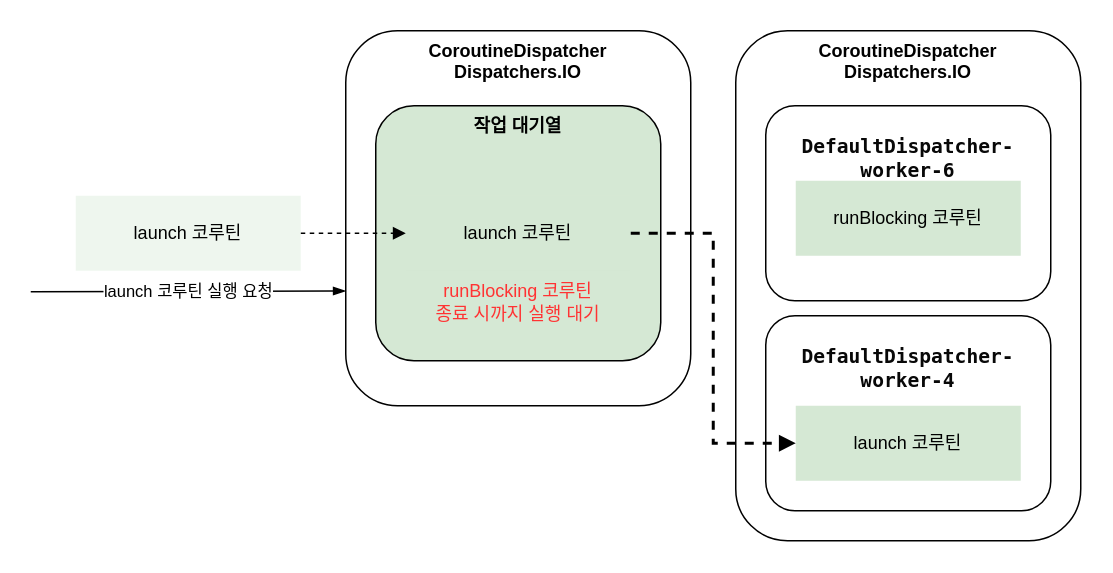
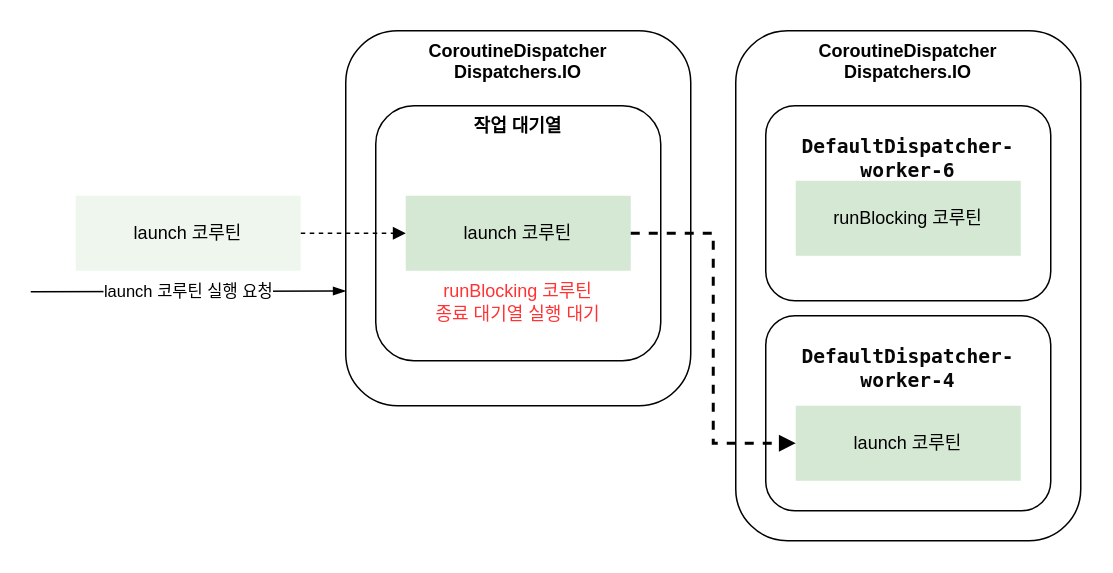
- <mxCell id="4" value="작업 대기열" style="rounded=1;whiteSpace=wrap;html=1;fontStyle=1;verticalAlign=top;fillColor=#d5e8d4;" vertex="1" parent="1"><mxGeometry x="250" y="70" width="190" height="170" as="geometry" /></mxCell>
+ <mxCell id="4" value="작업 대기열" style="rounded=1;whiteSpace=wrap;html=1;fontStyle=1;verticalAlign=top;" vertex="1" parent="1"><mxGeometry x="250" y="70" width="190" height="170" as="geometry" /></mxCell>
- <mxCell id="6" value="runBlocking 코루틴&lt;div&gt;종료 시까지 실행 대기&lt;/div&gt;" style="text;html=1;align=center;verticalAlign=middle;whiteSpace=wrap;rounded=0;fontColor=#FF3333;" vertex="1" parent="1"><mxGeometry x="285" y="176" width="120" height="50" as="geometry" /></mxCell>
+ <mxCell id="6" value="runBlocking 코루틴&lt;div&gt;종료 대기열 실행 대기&lt;/div&gt;" style="text;html=1;align=center;verticalAlign=middle;whiteSpace=wrap;rounded=0;fontColor=#FF3333;" vertex="1" parent="1"><mxGeometry x="285" y="176" width="120" height="50" as="geometry" /></mxCell>
